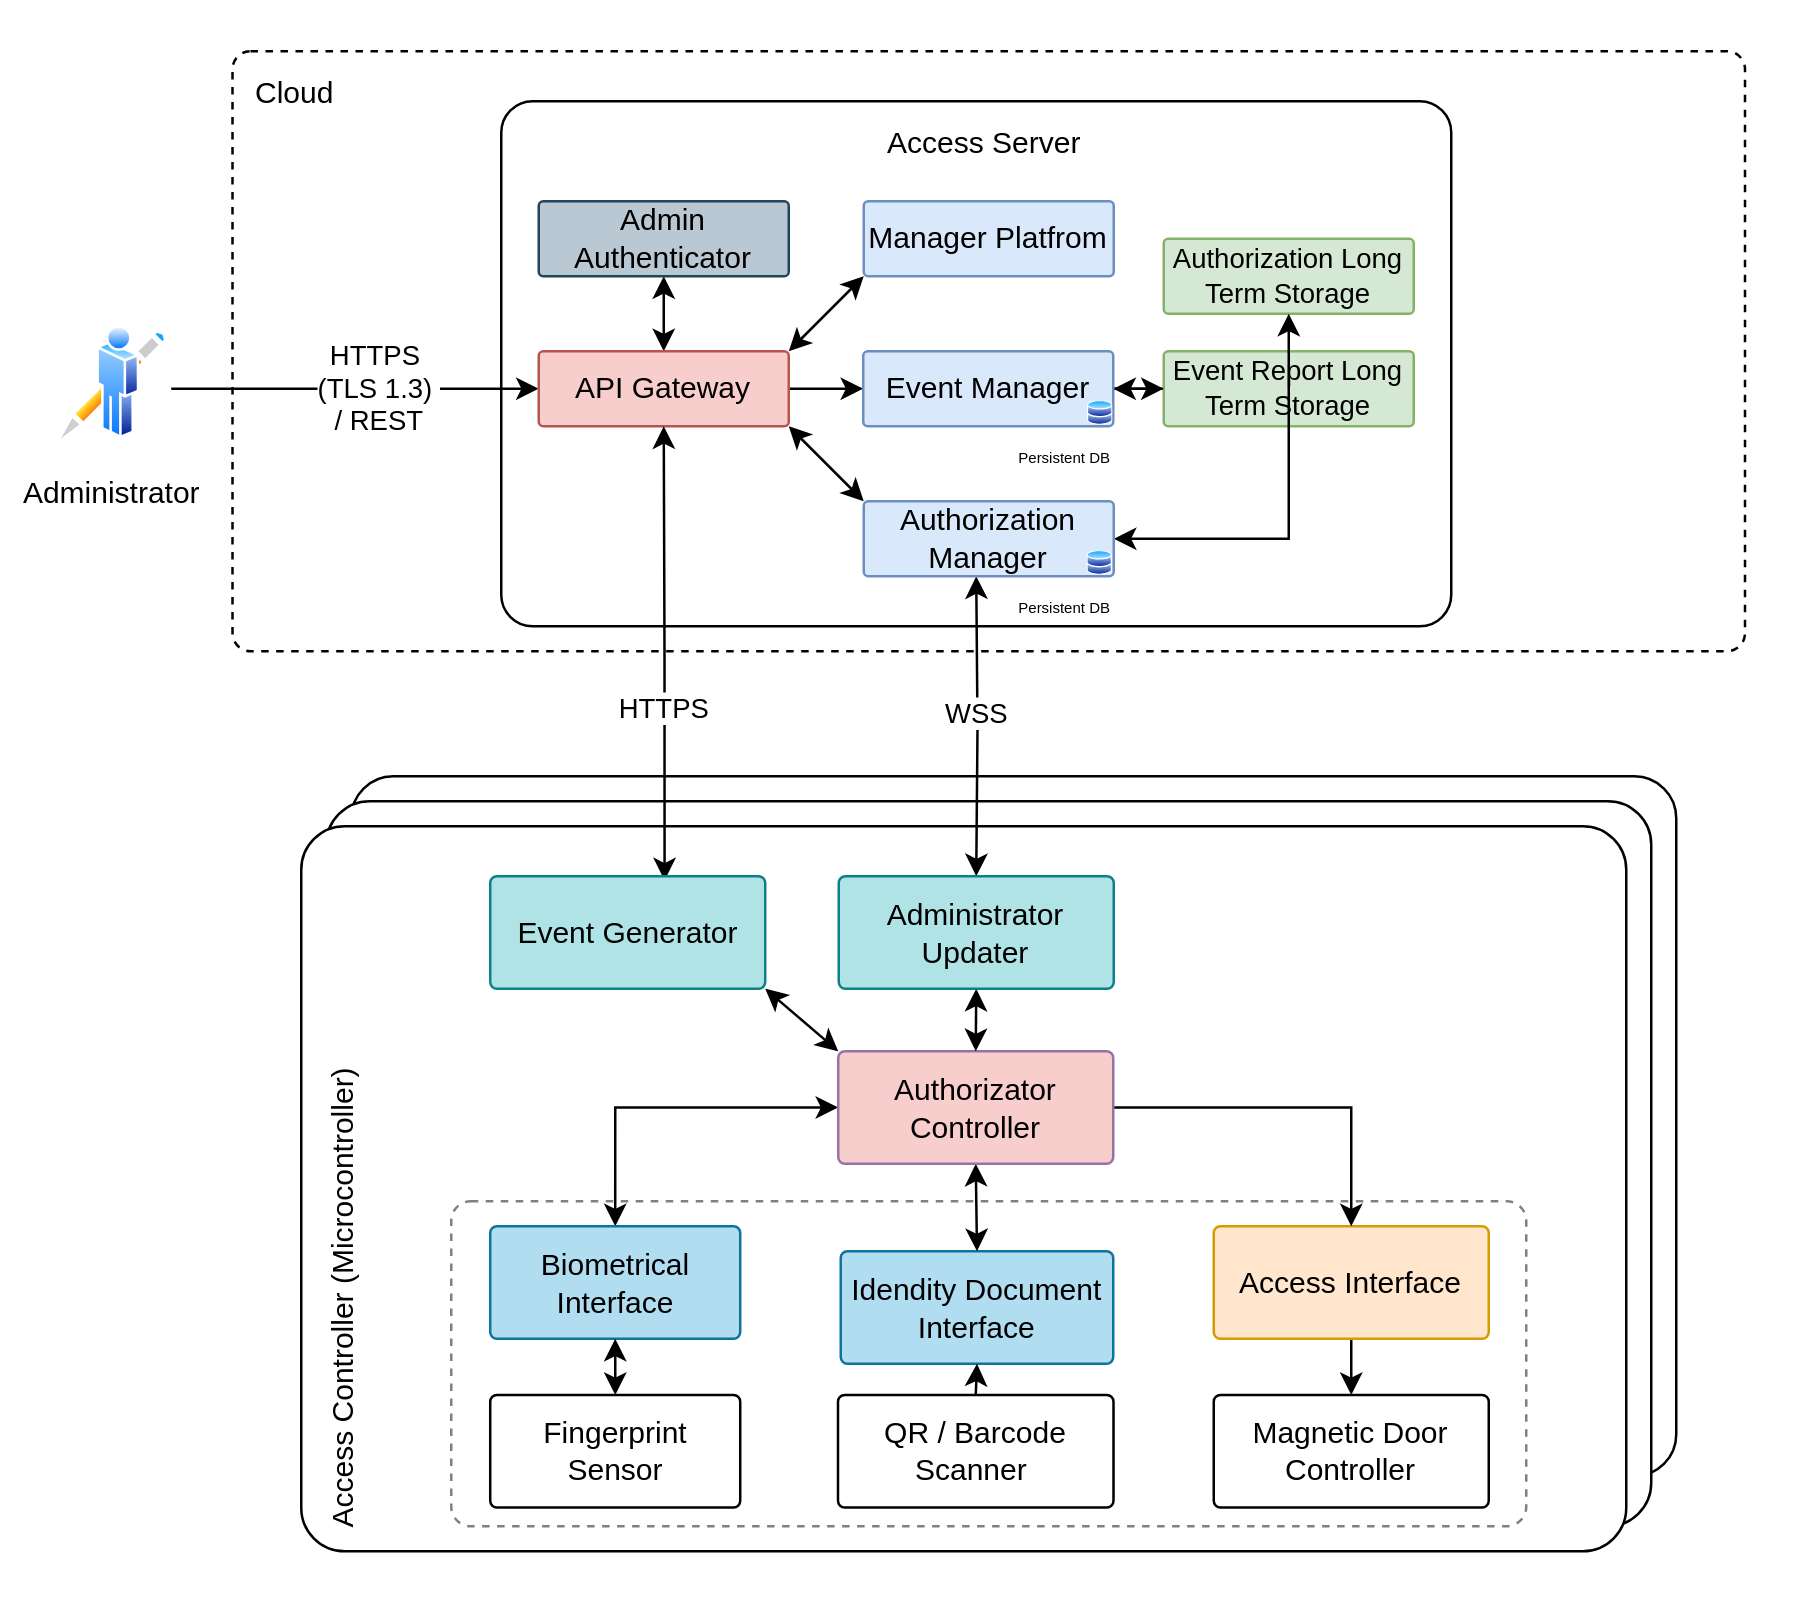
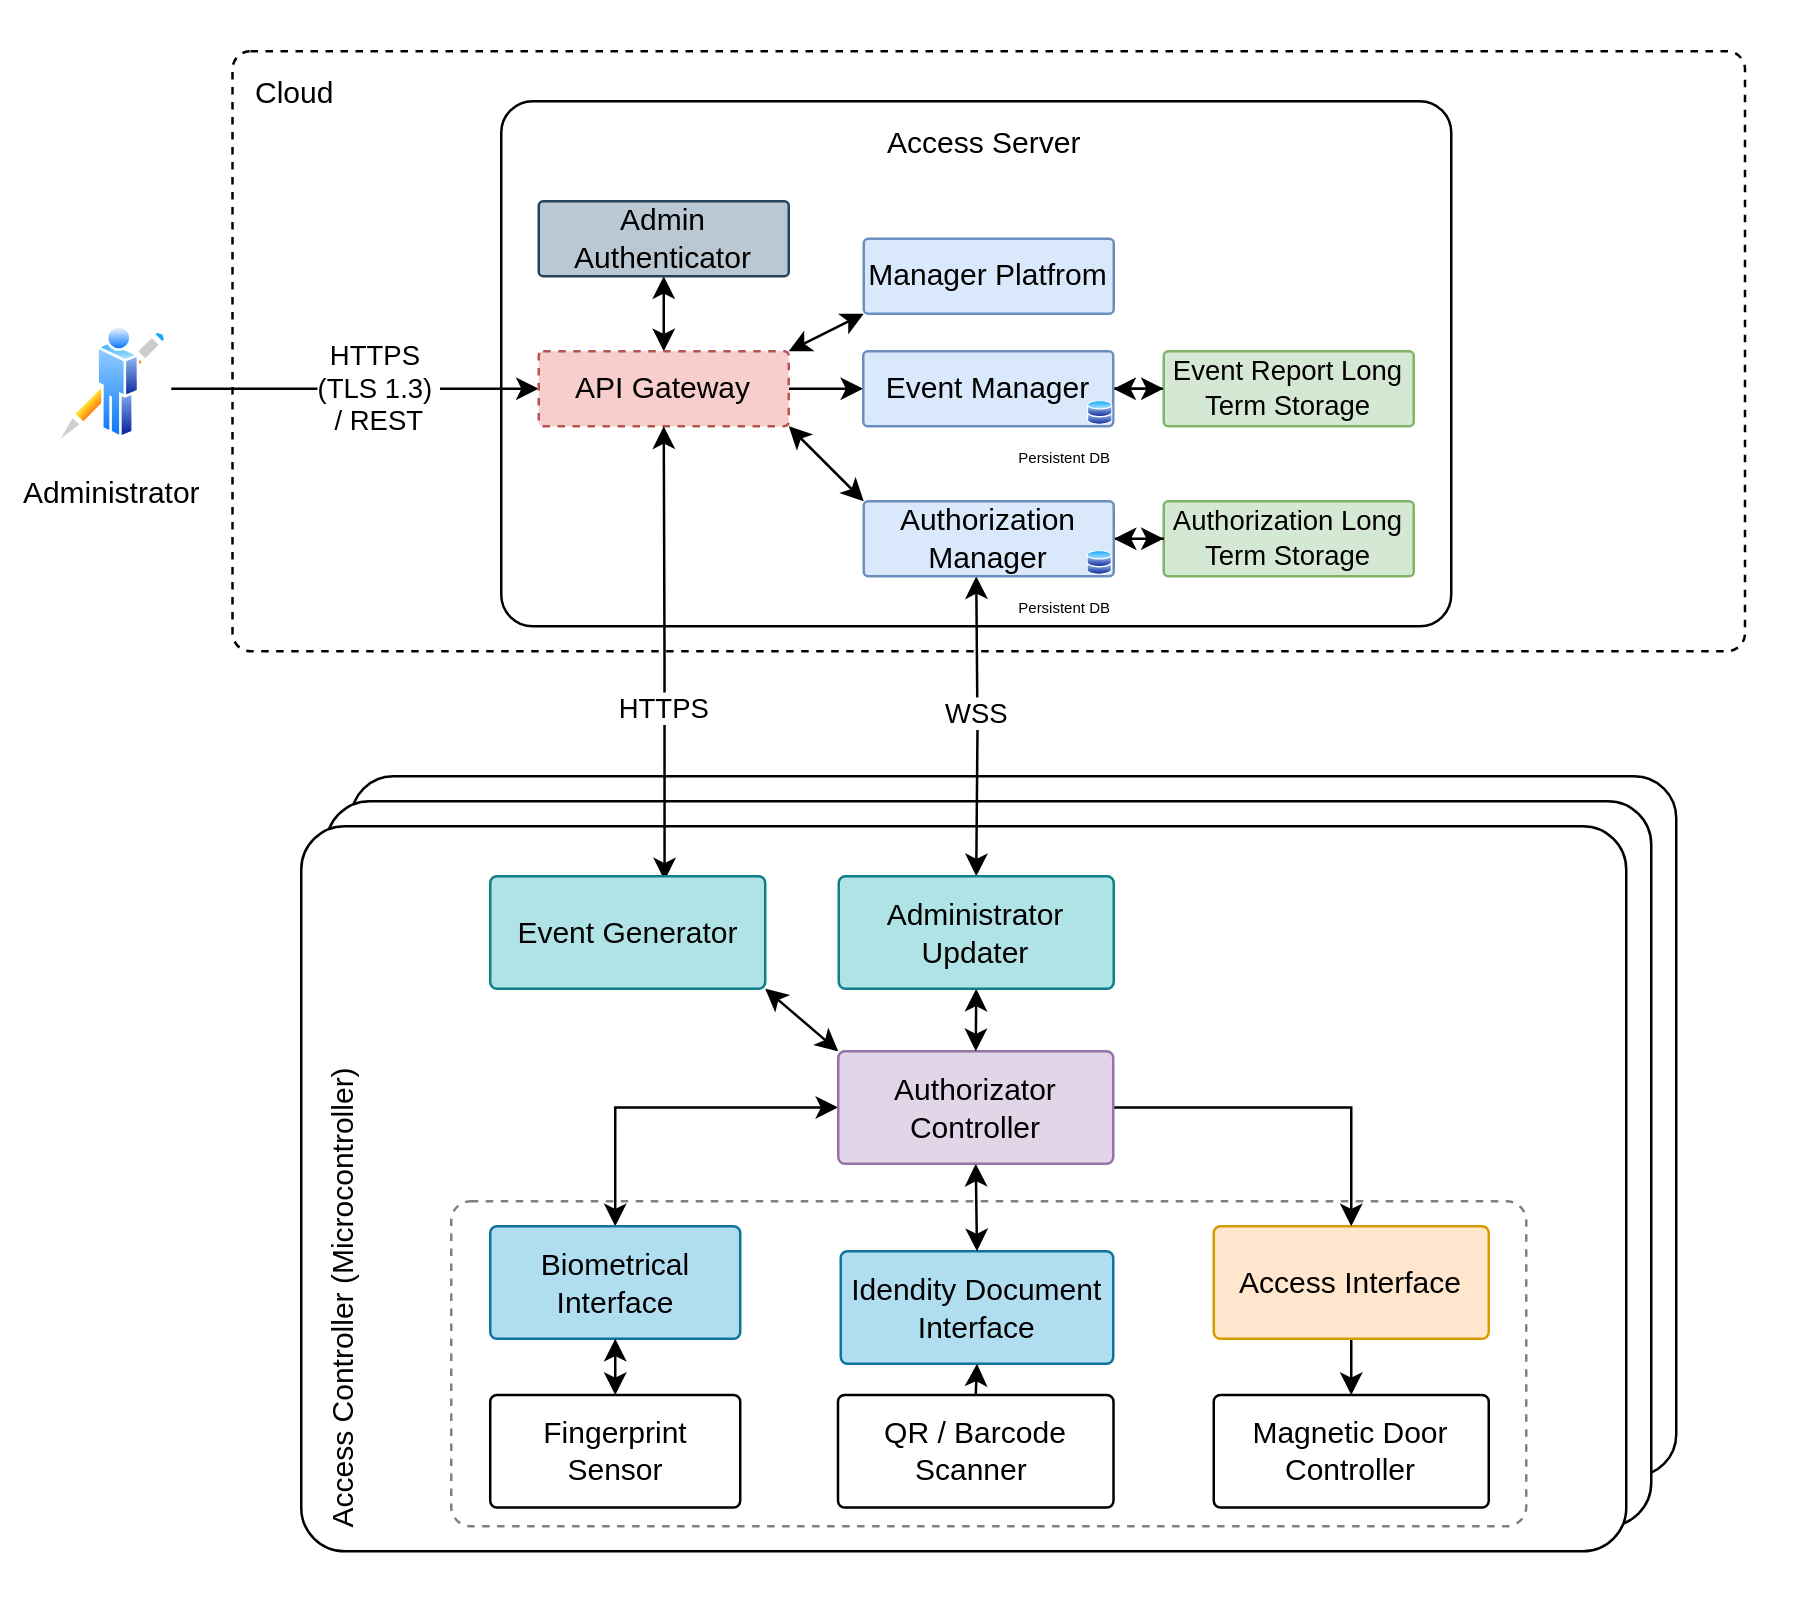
- <mxCell id="44" value="Manager Platfrom" style="rounded=1;whiteSpace=wrap;html=1;arcSize=6;align=center;verticalAlign=middle;fillColor=#dae8fc;strokeColor=#6c8ebf;" vertex="1" parent="1"><mxGeometry x="345" y="80" width="100" height="30" as="geometry" /></mxCell>
+ <mxCell id="44" value="Manager Platfrom" style="rounded=1;whiteSpace=wrap;html=1;arcSize=6;align=center;verticalAlign=middle;fillColor=#dae8fc;strokeColor=#6c8ebf;" vertex="1" parent="1"><mxGeometry x="345" y="95" width="100" height="30" as="geometry" /></mxCell>
- <mxCell id="23" value="Authorization Long Term Storage" style="rounded=1;whiteSpace=wrap;html=1;arcSize=6;align=center;verticalAlign=middle;fillColor=#d5e8d4;strokeColor=#82b366;fontSize=11;" parent="1" vertex="1"><mxGeometry x="465" y="95" width="100" height="30" as="geometry" /></mxCell>
+ <mxCell id="23" value="Authorization Long Term Storage" style="rounded=1;whiteSpace=wrap;html=1;arcSize=6;align=center;verticalAlign=middle;fillColor=#d5e8d4;strokeColor=#82b366;fontSize=11;" parent="1" vertex="1"><mxGeometry x="465" y="200" width="100" height="30" as="geometry" /></mxCell>
- <mxCell id="30" value="API Gateway" style="rounded=1;whiteSpace=wrap;html=1;arcSize=6;align=center;verticalAlign=middle;fillColor=#f8cecc;strokeColor=#b85450;" parent="1" vertex="1"><mxGeometry x="215" y="140" width="100" height="30" as="geometry" /></mxCell>
+ <mxCell id="30" value="API Gateway" style="rounded=1;whiteSpace=wrap;html=1;arcSize=6;align=center;verticalAlign=middle;fillColor=#f8cecc;strokeColor=#b85450;dashed=1;" parent="1" vertex="1"><mxGeometry x="215" y="140" width="100" height="30" as="geometry" /></mxCell>
- <mxCell id="19" value="Authorizator&lt;div&gt;Controller&lt;/div&gt;" style="rounded=1;whiteSpace=wrap;html=1;arcSize=6;align=center;verticalAlign=middle;fillColor=#f8cecc;strokeColor=#9673a6;" parent="1" vertex="1"><mxGeometry x="334.8" y="420" width="110" height="45" as="geometry" /></mxCell>
+ <mxCell id="19" value="Authorizator&lt;div&gt;Controller&lt;/div&gt;" style="rounded=1;whiteSpace=wrap;html=1;arcSize=6;align=center;verticalAlign=middle;fillColor=#e1d5e7;strokeColor=#9673a6;" parent="1" vertex="1"><mxGeometry x="334.8" y="420" width="110" height="45" as="geometry" /></mxCell>
